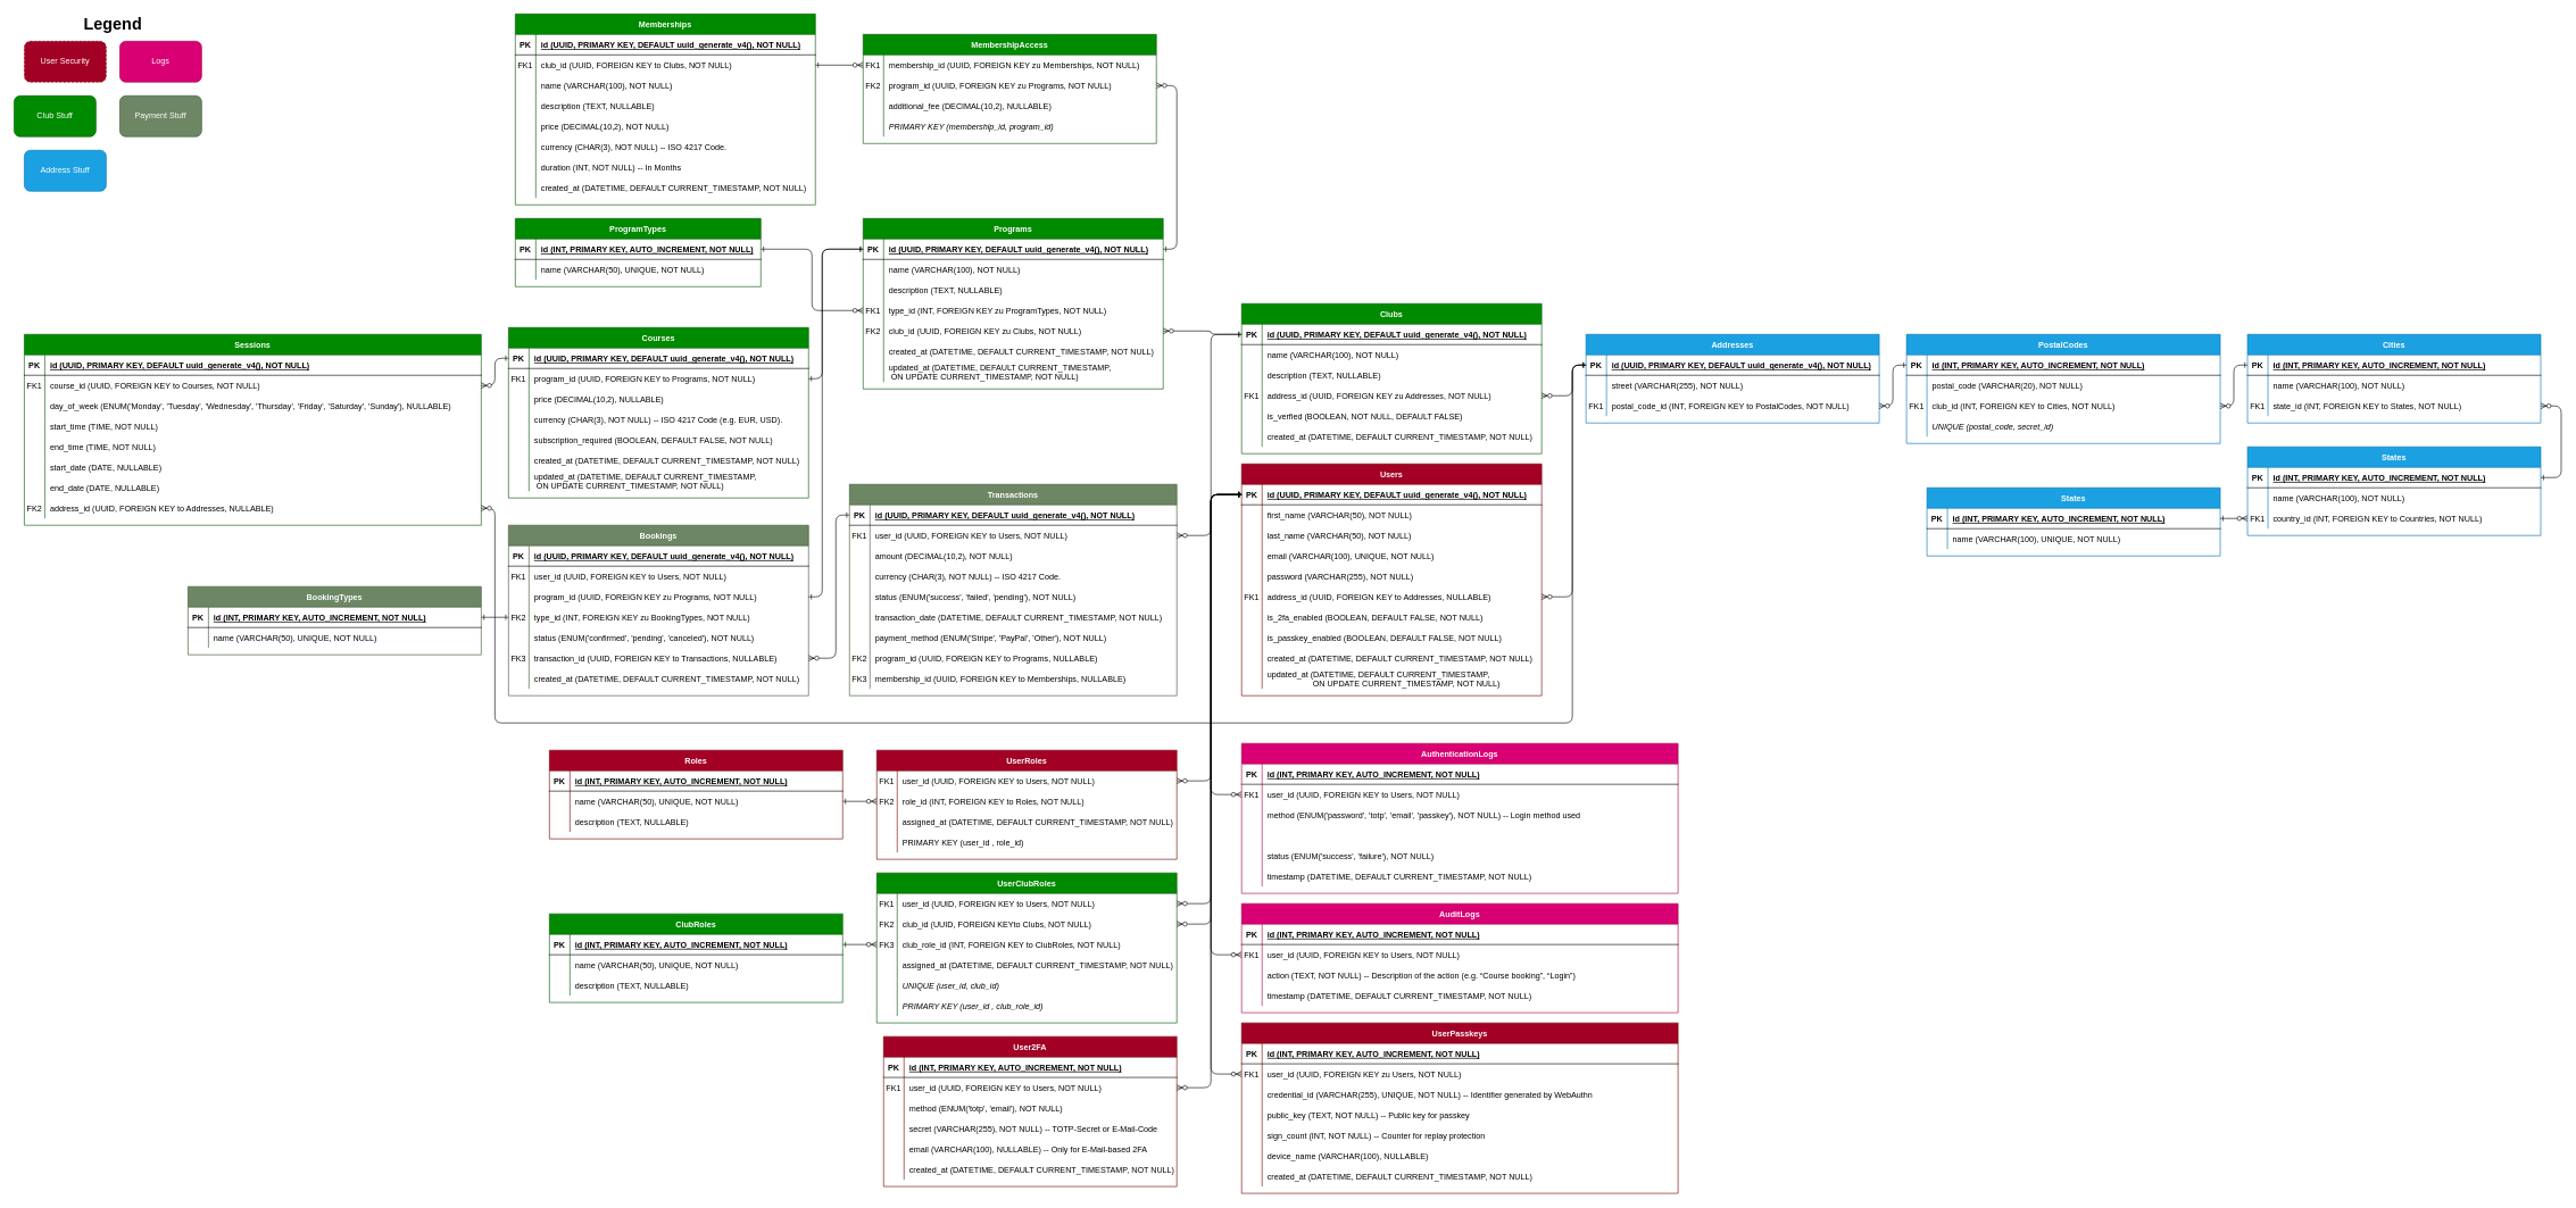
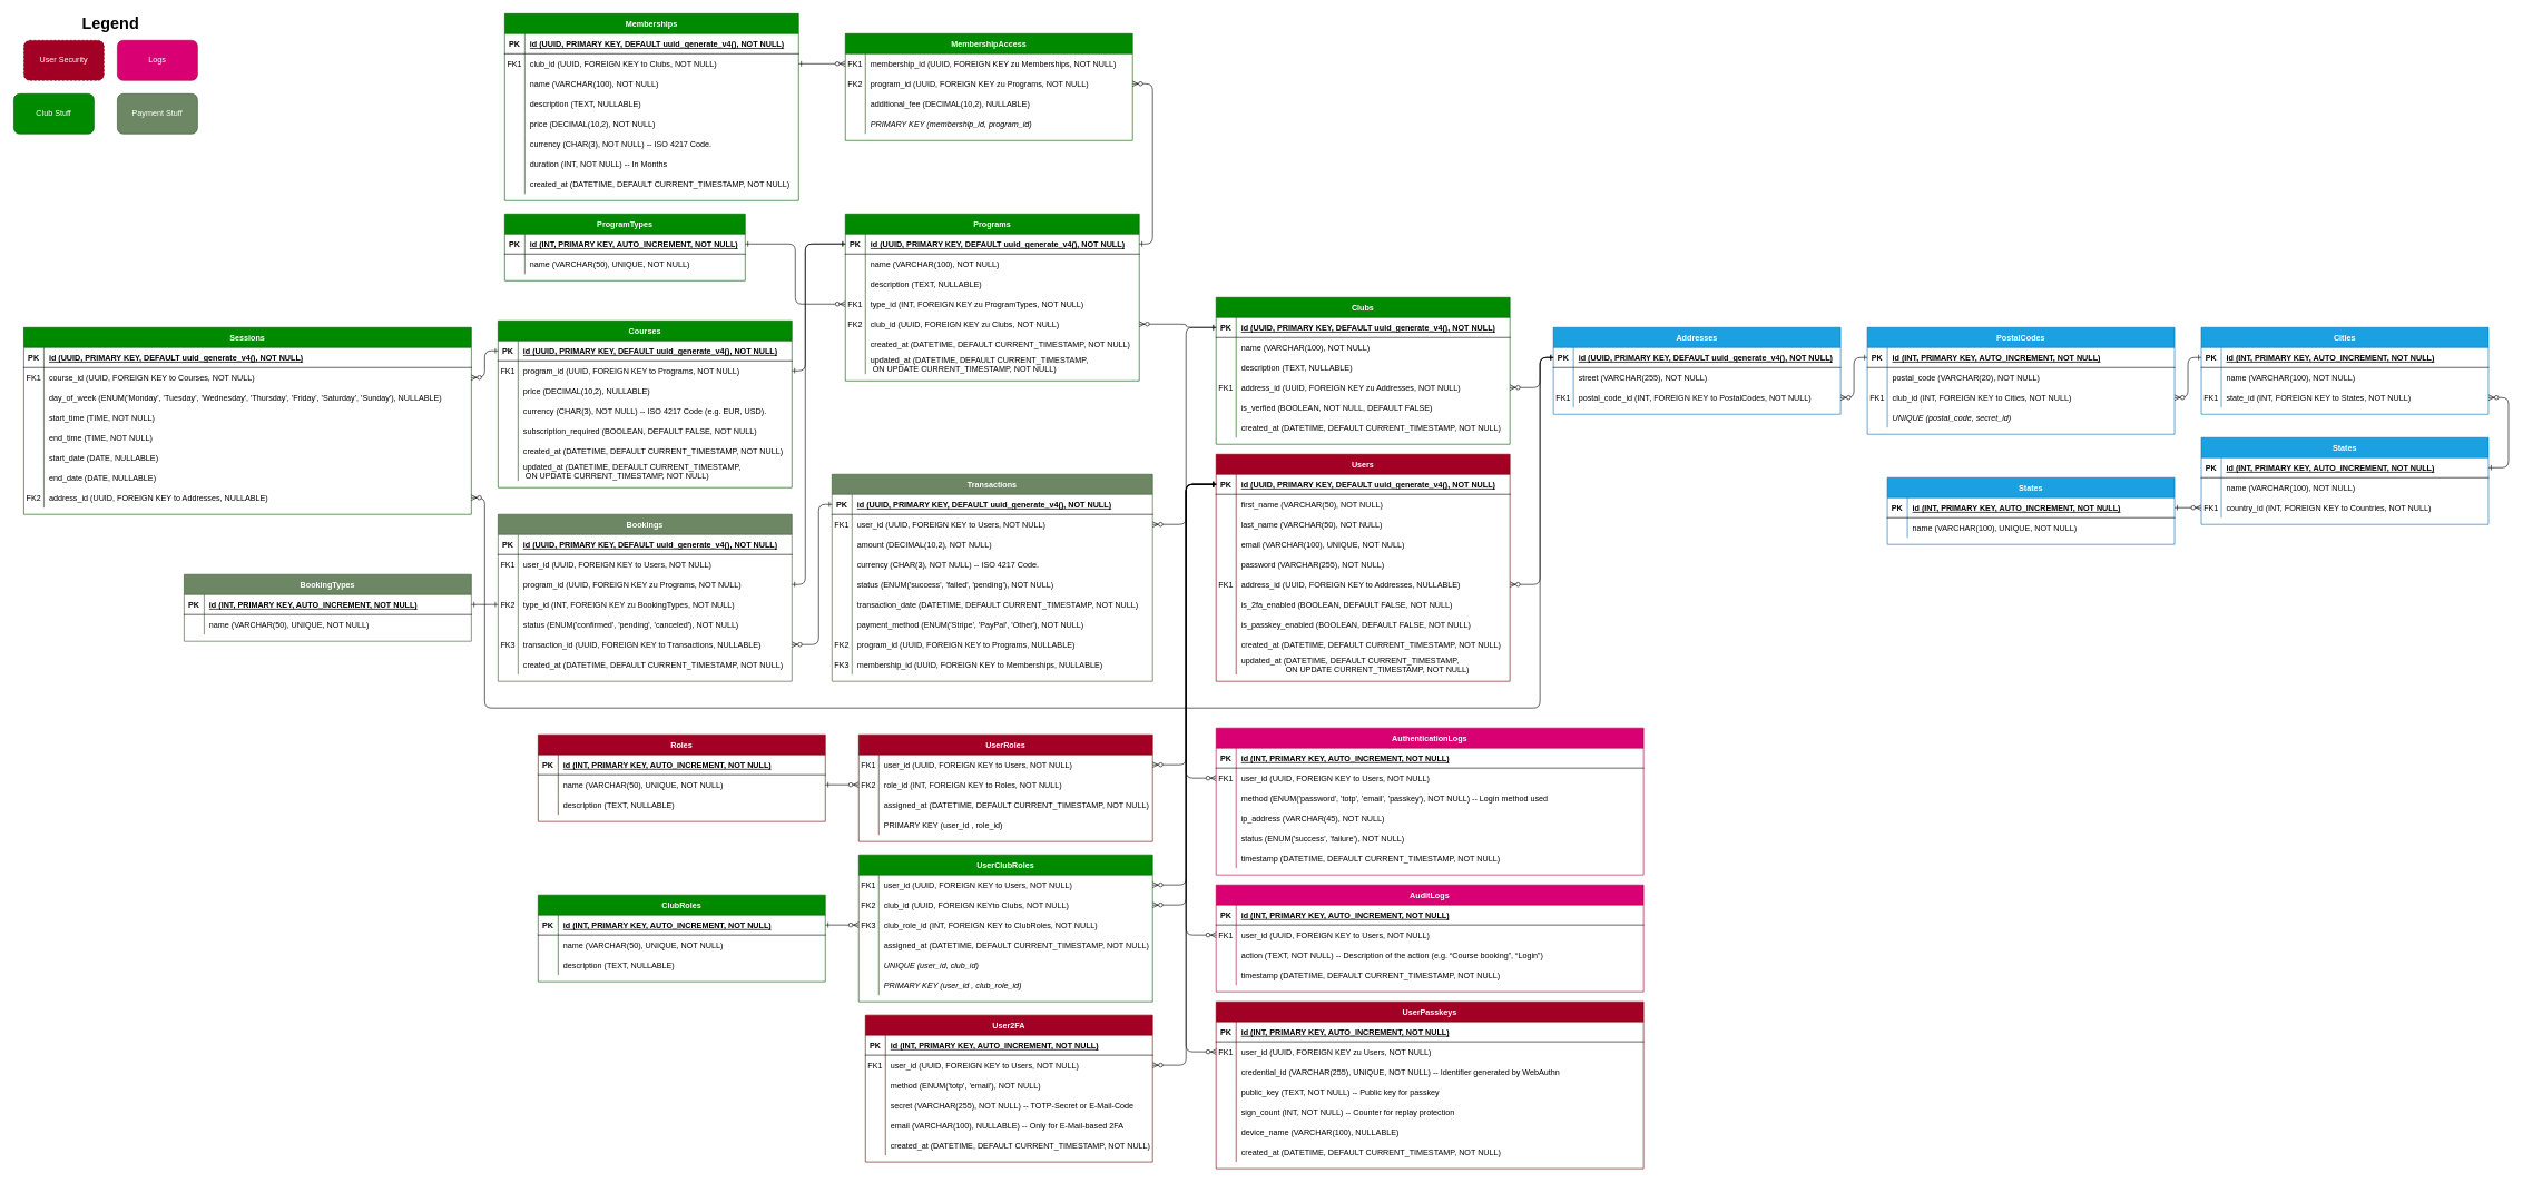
- <mxCell id="427" value="Address Stuff" style="rounded=1;whiteSpace=wrap;html=1;fillColor=#1ba1e2;fontColor=#ffffff;strokeColor=#006EAF;" parent="1" vertex="1"><mxGeometry x="35" y="220" width="120" height="60" as="geometry" /></mxCell>
+ <mxCell id="391" value="ip_address (VARCHAR(45), NOT NULL) " style="shape=partialRectangle;overflow=hidden;connectable=0;fillColor=none;top=0;left=0;bottom=0;right=0;align=left;spacingLeft=6;" parent="389" vertex="1"><mxGeometry x="30" width="610" height="30" as="geometry"><mxRectangle width="610" height="30" as="alternateBounds" /></mxGeometry></mxCell>
